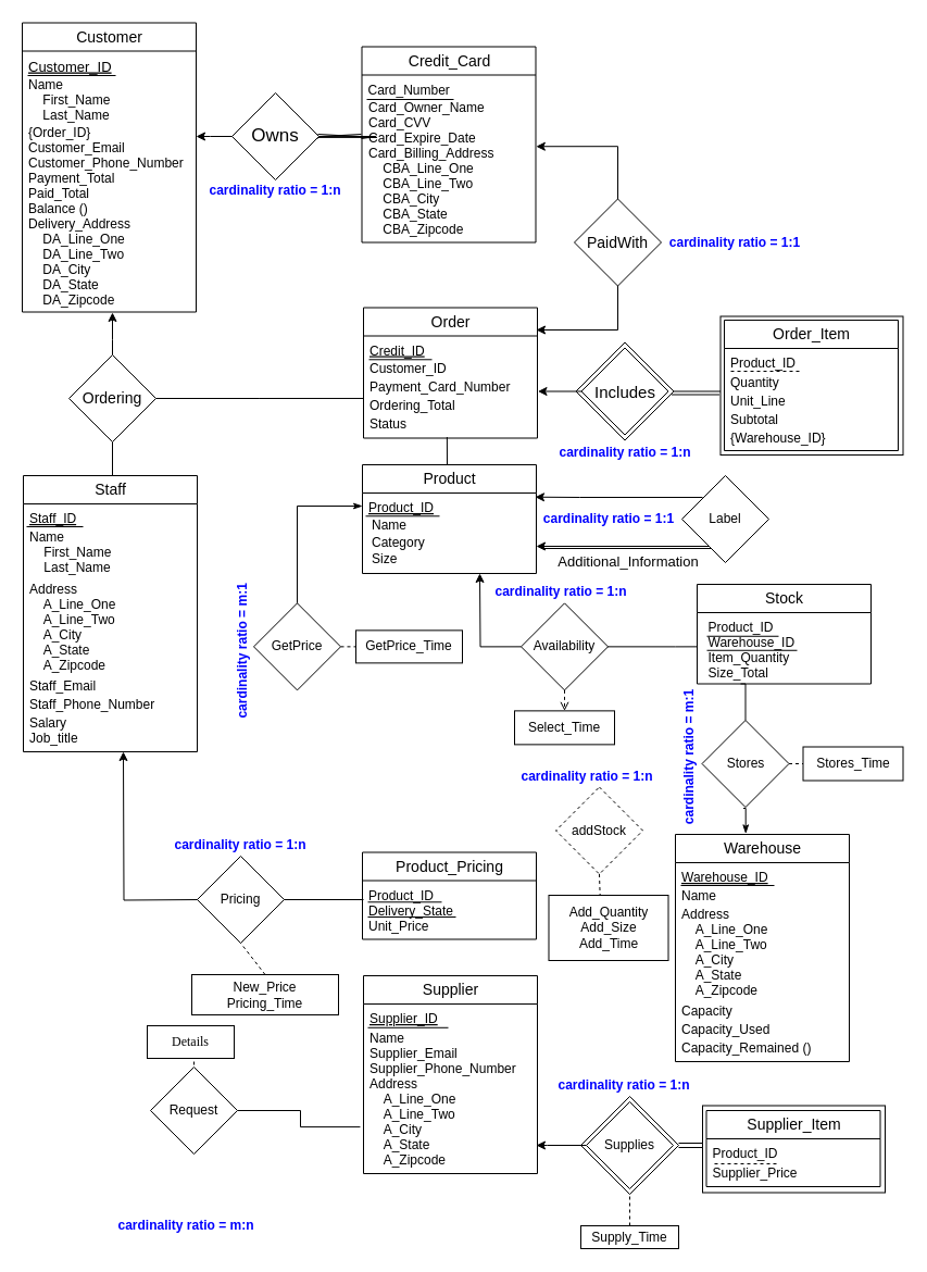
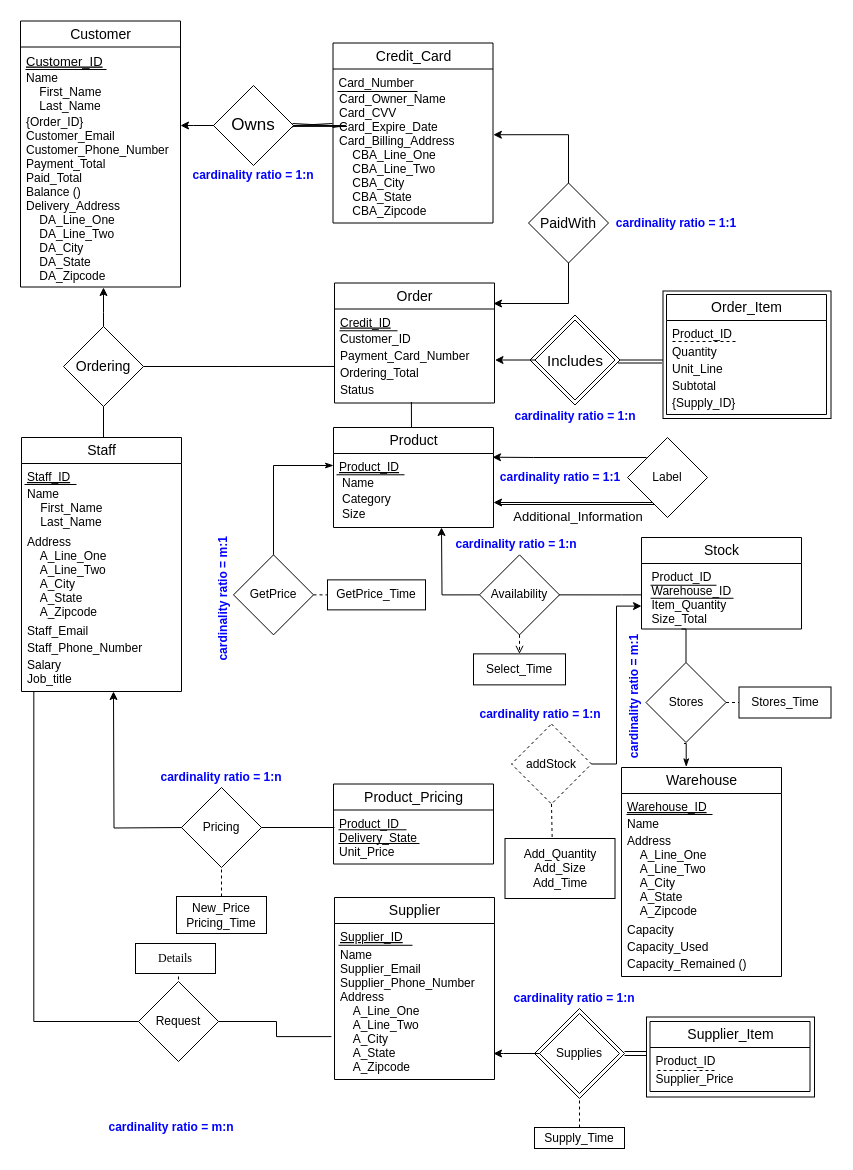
- <mxCell id="25" value="{Warehouse_ID}&#10;" style="text;strokeColor=none;fillColor=none;spacingLeft=4;spacingRight=4;overflow=hidden;rotatable=0;points=[[0,0.5],[1,0.5]];portConstraint=eastwest;fontSize=12;" parent="19" vertex="1"><mxGeometry y="95" width="160" height="25" as="geometry" /></mxCell>
+ <mxCell id="25" value="{Supply_ID}&#10;" style="text;strokeColor=none;fillColor=none;spacingLeft=4;spacingRight=4;overflow=hidden;rotatable=0;points=[[0,0.5],[1,0.5]];portConstraint=eastwest;fontSize=12;" parent="19" vertex="1"><mxGeometry y="95" width="160" height="25" as="geometry" /></mxCell>
+ <mxCell id="60" style="edgeStyle=orthogonalEdgeStyle;rounded=0;orthogonalLoop=1;jettySize=auto;html=1;exitX=1;exitY=0.5;exitDx=0;exitDy=0;entryX=0;entryY=0.75;entryDx=0;entryDy=0;" parent="1" source="62" target="107" edge="1"><mxGeometry relative="1" as="geometry" /></mxCell>
- <mxCell id="72" value="Add_Quantity&lt;br&gt;Add_Size&lt;br&gt;Add_Time" style="rounded=0;whiteSpace=wrap;html=1;" parent="1" vertex="1"><mxGeometry x="504.5" y="823" width="110" height="60" as="geometry" /></mxCell>
+ <mxCell id="72" value="Add_Quantity&lt;br&gt;Add_Size&lt;br&gt;Add_Time" style="rounded=0;whiteSpace=wrap;html=1;" parent="1" vertex="1"><mxGeometry x="504.5" y="838" width="110" height="60" as="geometry" /></mxCell>
+ <mxCell id="46" style="edgeStyle=orthogonalEdgeStyle;rounded=0;orthogonalLoop=1;jettySize=auto;html=1;exitX=0;exitY=0.5;exitDx=0;exitDy=0;entryX=0.077;entryY=1.009;entryDx=0;entryDy=0;entryPerimeter=0;endArrow=none;endFill=0;" edge="1" parent="1" source="48" target="70"><mxGeometry relative="1" as="geometry" /></mxCell>
- <mxCell id="73" value="New_Price&lt;br&gt;Pricing_Time" style="rounded=0;whiteSpace=wrap;html=1;" parent="1" vertex="1"><mxGeometry x="176" y="896" width="135" height="37" as="geometry" /></mxCell>
+ <mxCell id="73" value="New_Price&lt;br&gt;Pricing_Time" style="rounded=0;whiteSpace=wrap;html=1;" parent="1" vertex="1"><mxGeometry x="176" y="896" width="90" height="37" as="geometry" /></mxCell>
